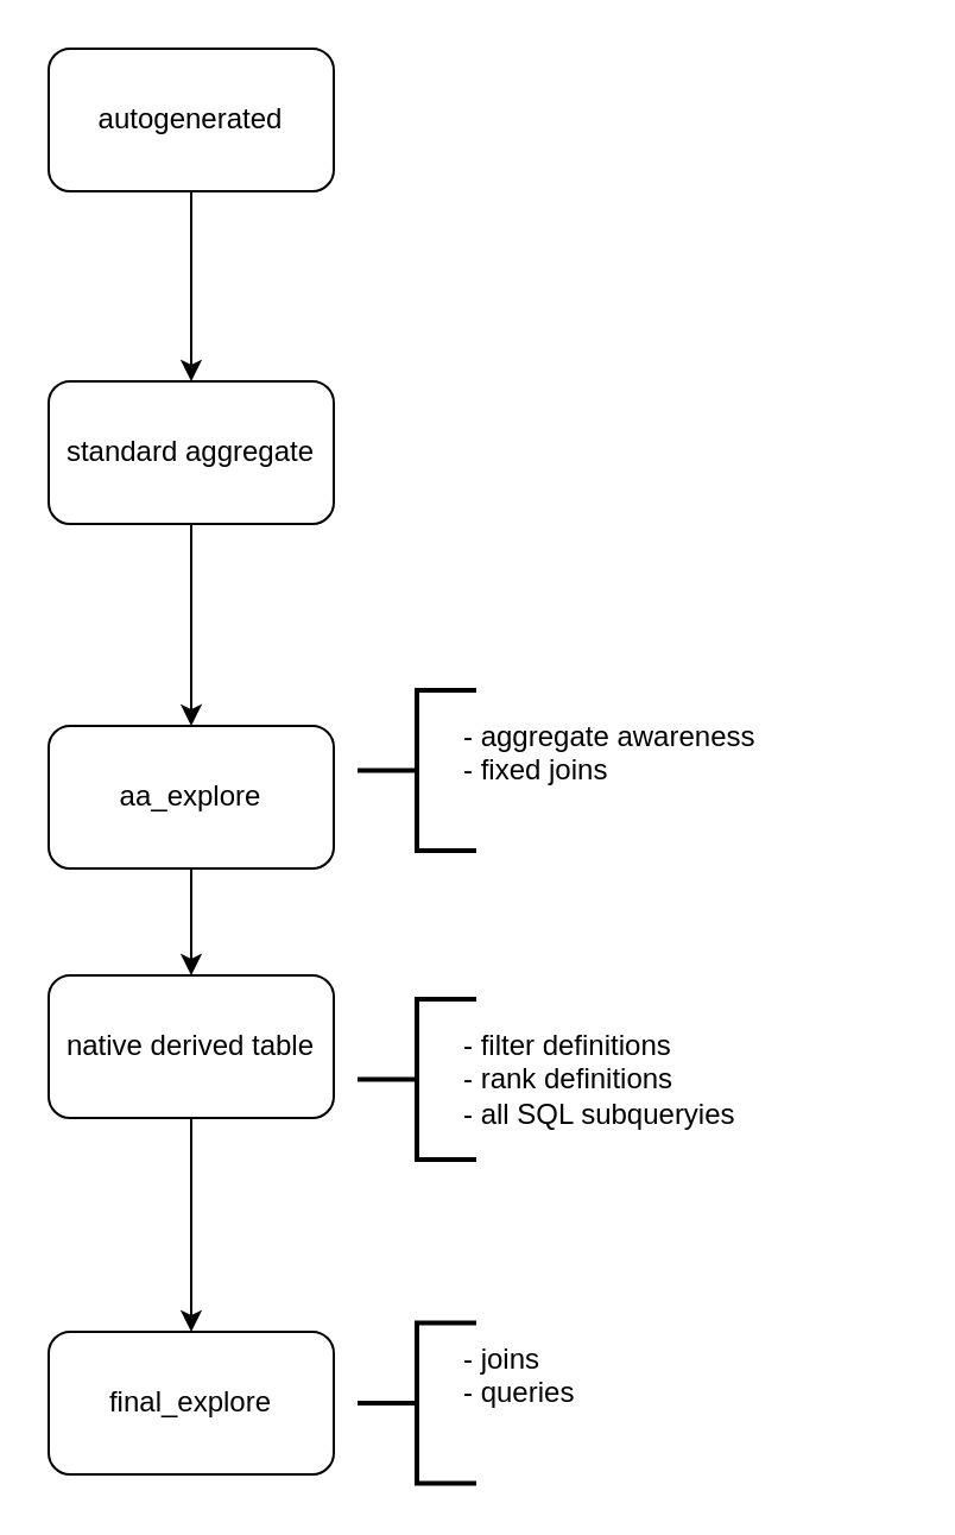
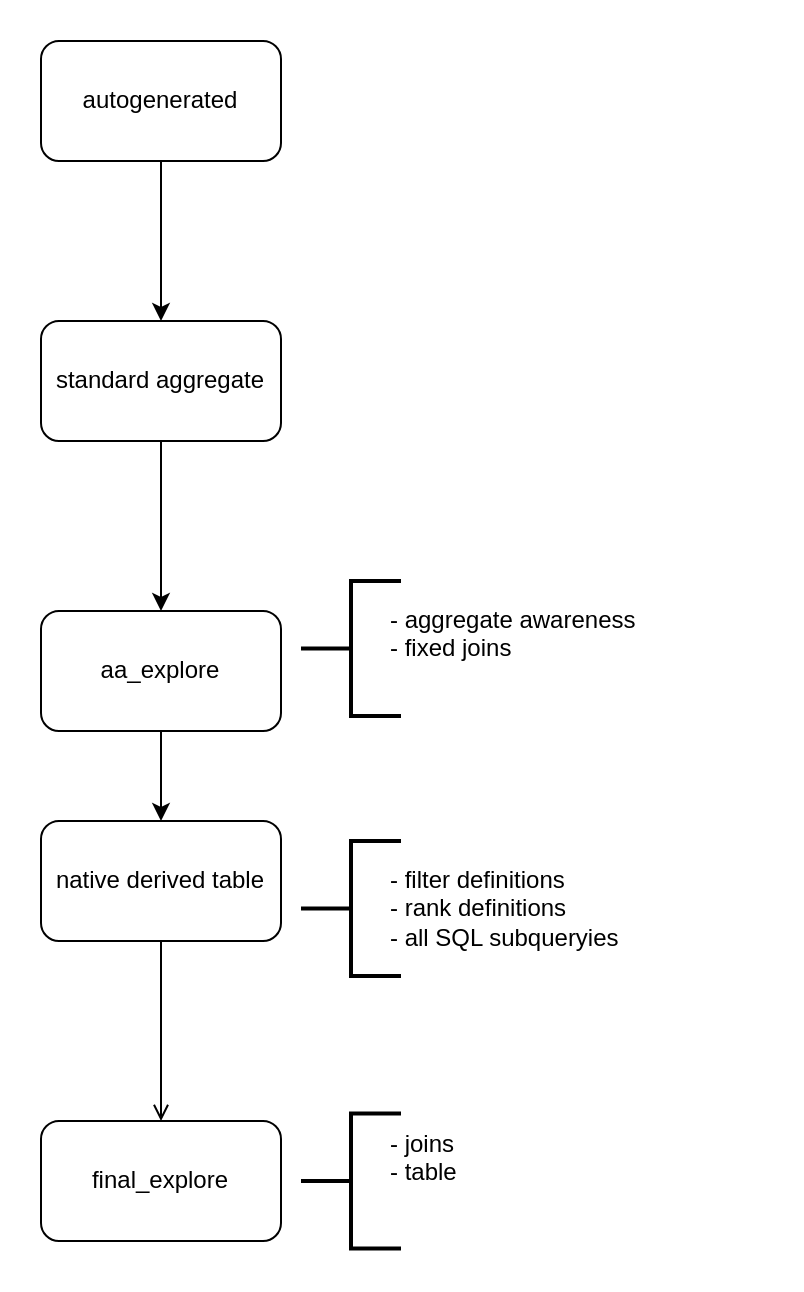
- <mxCell id="8" value="" style="edgeStyle=orthogonalEdgeStyle;rounded=0;orthogonalLoop=1;jettySize=auto;html=1;" parent="1" source="9" target="10" edge="1"><mxGeometry relative="1" as="geometry" /></mxCell>
+ <mxCell id="8" value="" style="edgeStyle=orthogonalEdgeStyle;rounded=0;orthogonalLoop=1;jettySize=auto;html=1;endArrow=open;" parent="1" source="9" target="10" edge="1"><mxGeometry relative="1" as="geometry" /></mxCell>
- <mxCell id="15" value="- joins&lt;br&gt;- queries" style="text;html=1;strokeColor=none;fillColor=none;spacing=5;spacingTop=-20;whiteSpace=wrap;overflow=hidden;rounded=0;" parent="1" vertex="1"><mxGeometry x="190" y="575" width="190" height="45" as="geometry" /></mxCell>
+ <mxCell id="15" value="- joins&lt;br&gt;- table" style="text;html=1;strokeColor=none;fillColor=none;spacing=5;spacingTop=-20;whiteSpace=wrap;overflow=hidden;rounded=0;" parent="1" vertex="1"><mxGeometry x="190" y="575" width="190" height="45" as="geometry" /></mxCell>
